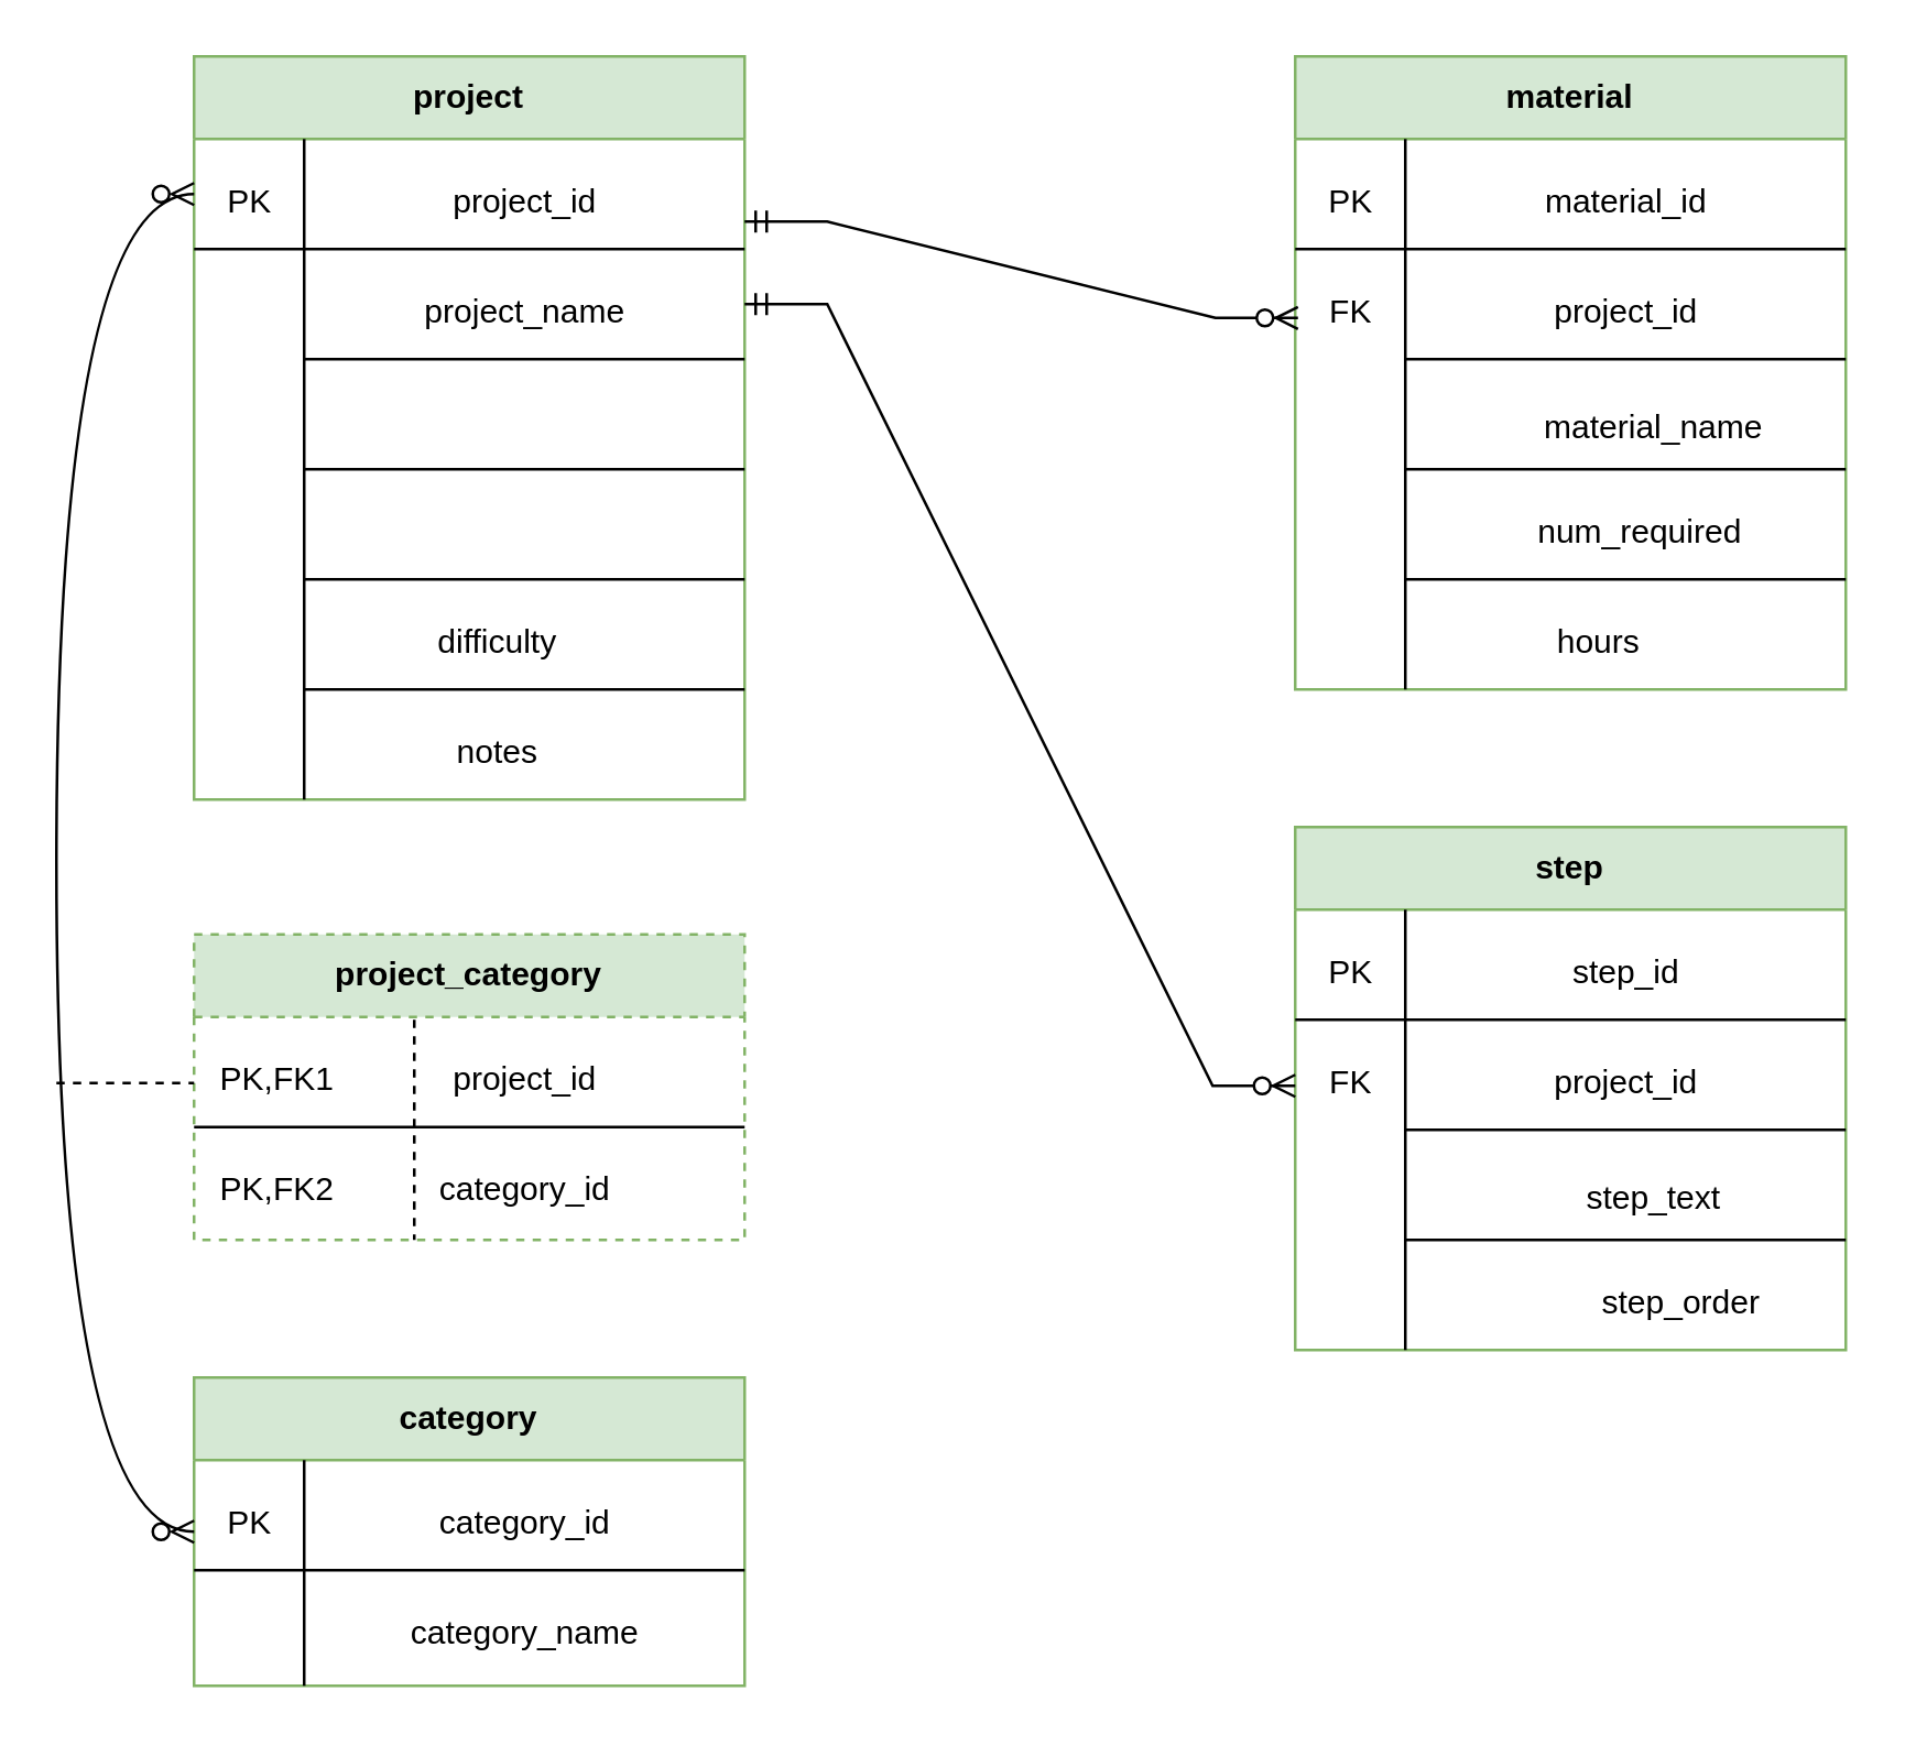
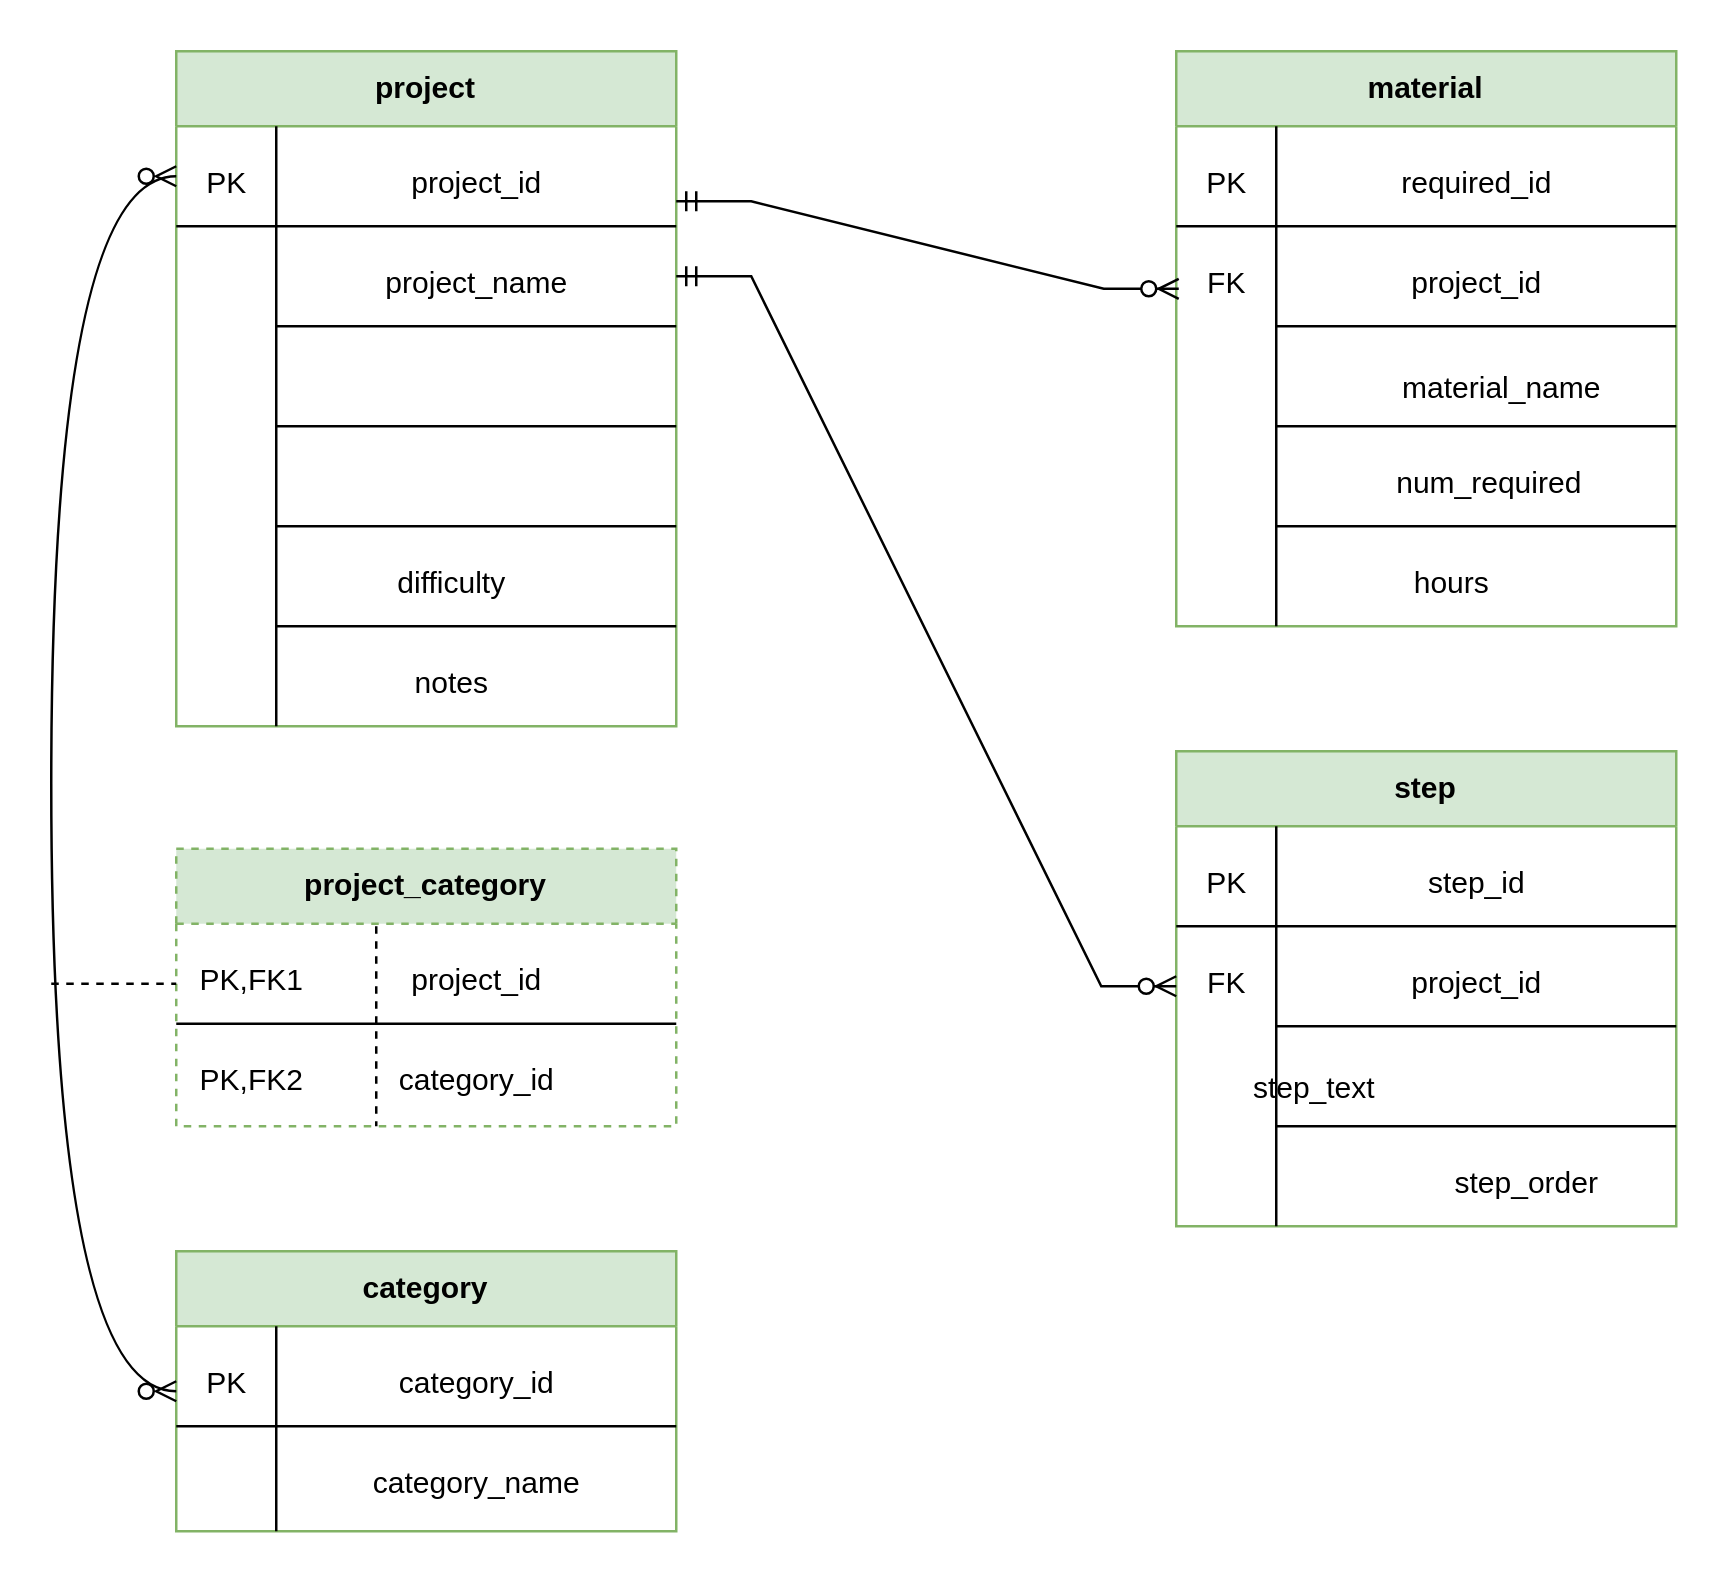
- <mxCell id="19" value="material_id" style="text;html=1;align=center;verticalAlign=middle;resizable=0;points=[];autosize=1;strokeColor=none;fillColor=none;" vertex="1" parent="14"><mxGeometry x="80" y="38" width="80" height="30" as="geometry" /></mxCell>
+ <mxCell id="19" value="required_id" style="text;html=1;align=center;verticalAlign=middle;resizable=0;points=[];autosize=1;strokeColor=none;fillColor=none;" vertex="1" parent="14"><mxGeometry x="80" y="38" width="80" height="30" as="geometry" /></mxCell>
- <mxCell id="35" value="step_text" style="text;html=1;align=center;verticalAlign=middle;resizable=0;points=[];autosize=1;strokeColor=none;fillColor=none;" vertex="1" parent="27"><mxGeometry x="95" y="120" width="70" height="30" as="geometry" /></mxCell>
+ <mxCell id="35" value="step_text" style="text;html=1;align=center;verticalAlign=middle;resizable=0;points=[];autosize=1;strokeColor=none;fillColor=none;" vertex="1" parent="27"><mxGeometry x="20" y="120" width="70" height="30" as="geometry" /></mxCell>
